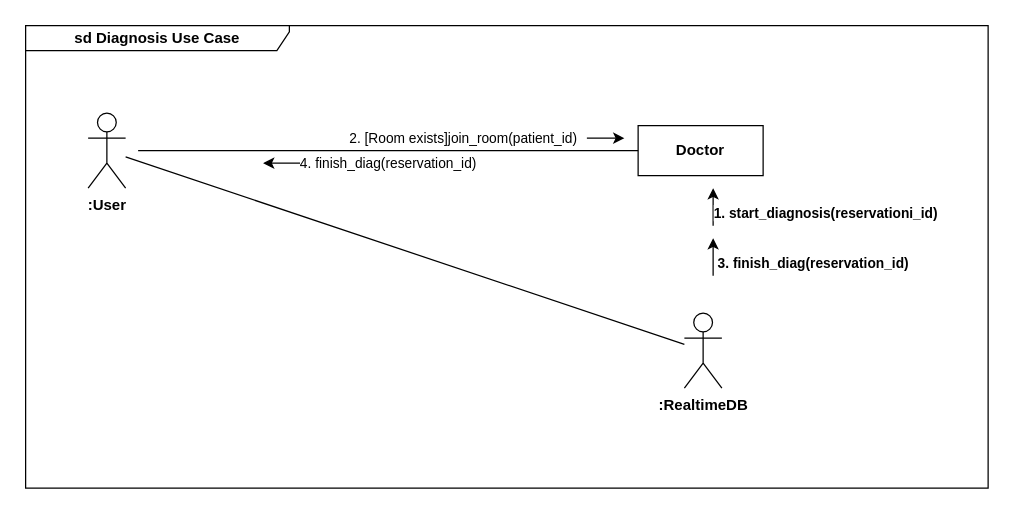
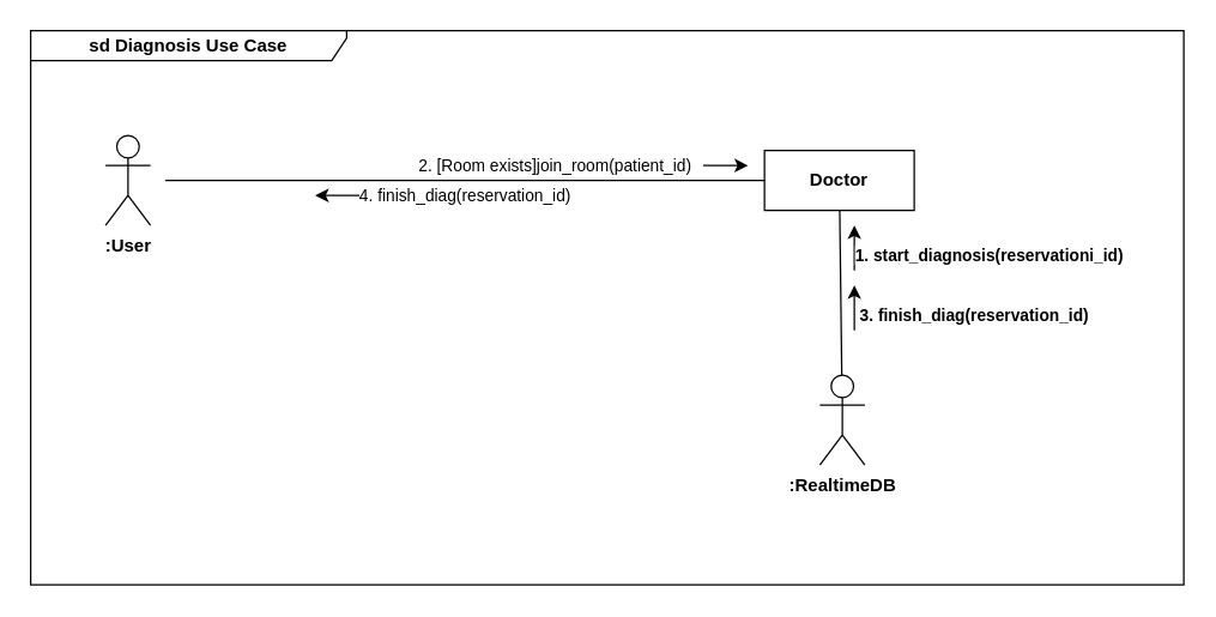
- <mxCell id="9" value="" style="endArrow=none;html=1;" edge="1" parent="1" source="8" target="3"><mxGeometry width="50" height="50" relative="1" as="geometry"><mxPoint x="520" y="130" as="sourcePoint" /><mxPoint x="120" y="130" as="targetPoint" /></mxGeometry></mxCell>
+ <mxCell id="9" value="" style="endArrow=none;html=1;" edge="1" parent="1" source="8" target="4"><mxGeometry width="50" height="50" relative="1" as="geometry"><mxPoint x="520" y="130" as="sourcePoint" /><mxPoint x="120" y="130" as="targetPoint" /></mxGeometry></mxCell>
